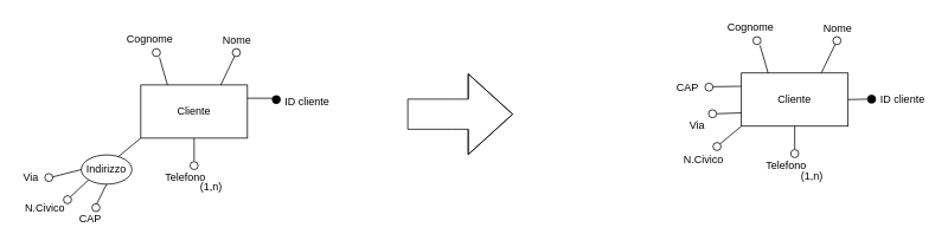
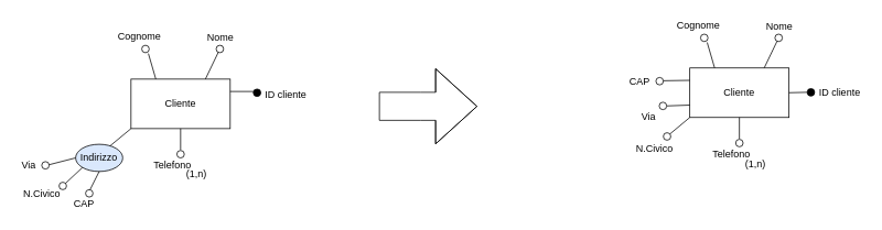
- <mxCell id="5" value="Indirizzo&lt;br&gt;" style="ellipse;whiteSpace=wrap;html=1;fillColor=#FFFFFF;" parent="1" vertex="1"><mxGeometry x="91" y="174" width="57" height="33" as="geometry" /></mxCell>
+ <mxCell id="5" value="Indirizzo&lt;br&gt;" style="ellipse;whiteSpace=wrap;html=1;fillColor=#dae8fc;" parent="1" vertex="1"><mxGeometry x="91" y="174" width="57" height="33" as="geometry" /></mxCell>
